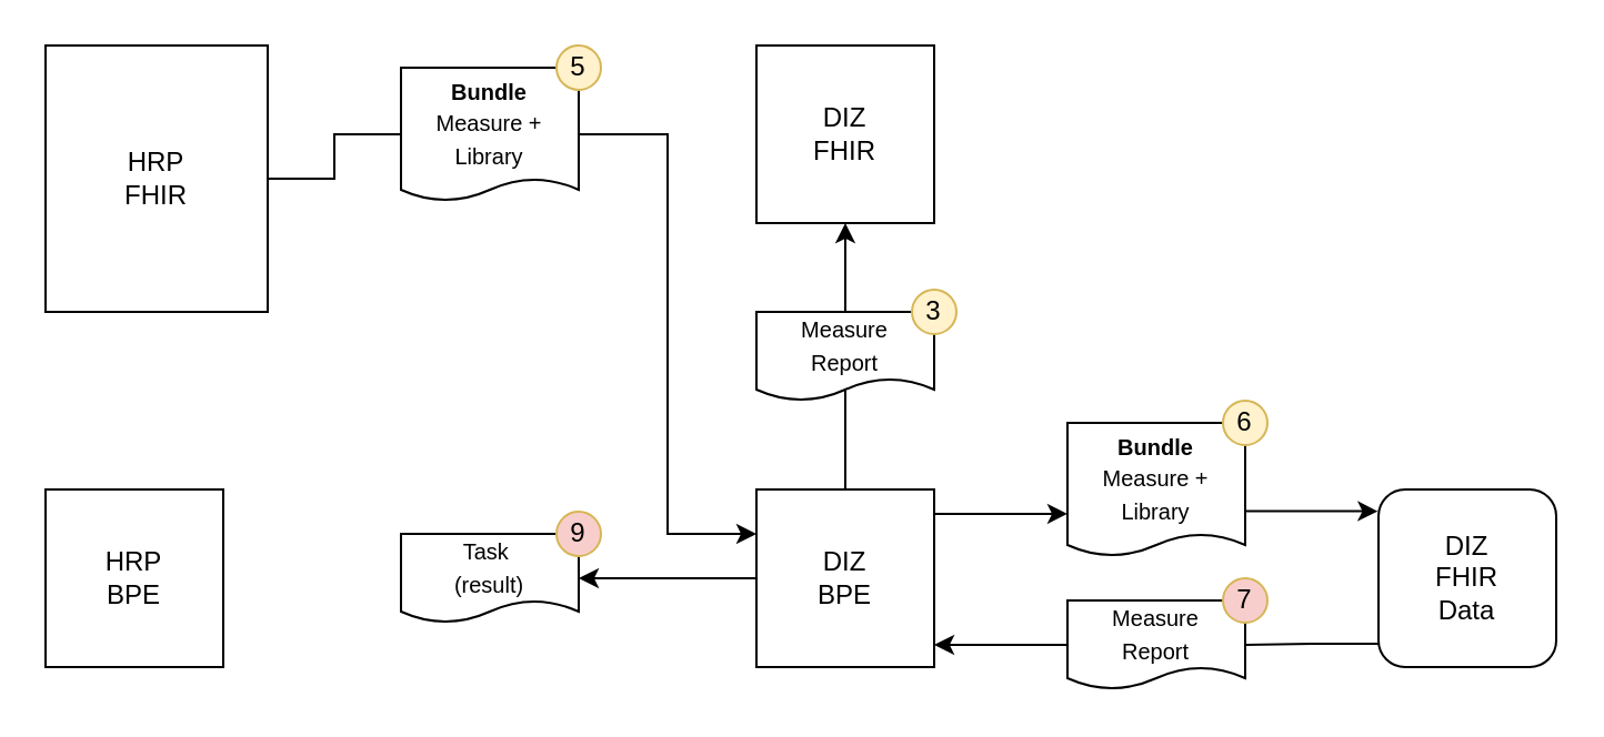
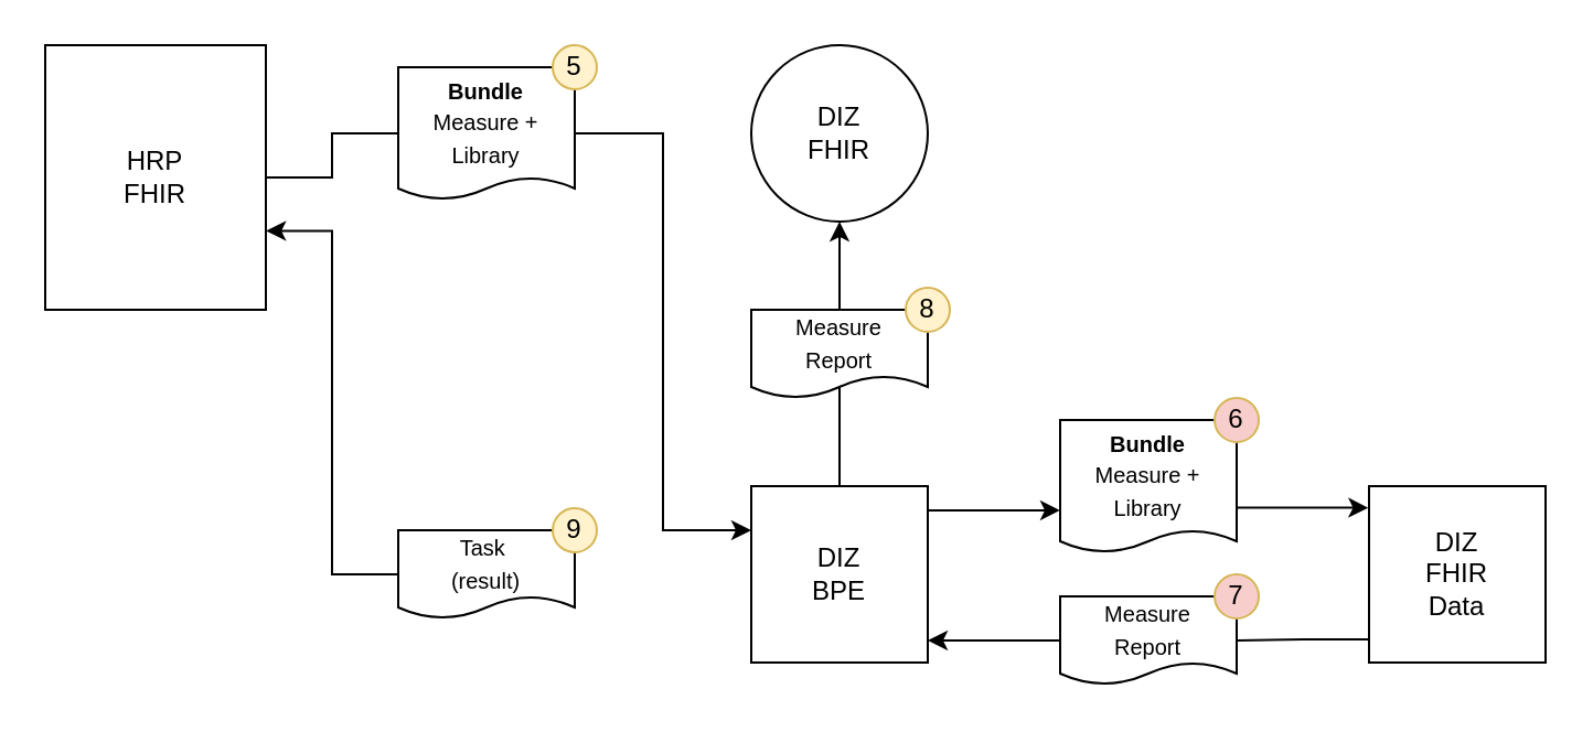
- <mxCell id="5" value="DIZ&lt;br&gt;FHIR" style="whiteSpace=wrap;html=1;aspect=fixed;" parent="1" vertex="1"><mxGeometry x="340" y="20" width="80" height="80" as="geometry" /></mxCell>
+ <mxCell id="5" value="DIZ&lt;br&gt;FHIR" style="ellipse;whiteSpace=wrap;html=1;aspect=fixed;" parent="1" vertex="1"><mxGeometry x="340" y="20" width="80" height="80" as="geometry" /></mxCell>
- <mxCell id="25" value="3" style="ellipse;whiteSpace=wrap;html=1;aspect=fixed;fillColor=#fff2cc;strokeColor=#d6b656;" parent="1" vertex="1"><mxGeometry x="410" y="130" width="20" height="20" as="geometry" /></mxCell>
+ <mxCell id="25" value="8" style="ellipse;whiteSpace=wrap;html=1;aspect=fixed;fillColor=#fff2cc;strokeColor=#d6b656;" parent="1" vertex="1"><mxGeometry x="410" y="130" width="20" height="20" as="geometry" /></mxCell>
+ <mxCell id="17" value="" style="edgeStyle=orthogonalEdgeStyle;rounded=0;orthogonalLoop=1;jettySize=auto;html=1;startArrow=none;startFill=0;endArrow=classic;endFill=1;entryX=1.001;entryY=0.702;entryDx=0;entryDy=0;entryPerimeter=0;exitX=0;exitY=0.5;exitDx=0;exitDy=0;" parent="1" source="18" target="3" edge="1"><mxGeometry relative="1" as="geometry" /></mxCell>
- <mxCell id="21" value="6" style="ellipse;whiteSpace=wrap;html=1;aspect=fixed;fillColor=#fff2cc;strokeColor=#d6b656;" parent="1" vertex="1"><mxGeometry x="550" y="180" width="20" height="20" as="geometry" /></mxCell>
+ <mxCell id="21" value="6" style="ellipse;whiteSpace=wrap;html=1;aspect=fixed;fillColor=#f8cecc;strokeColor=#d6b656;" parent="1" vertex="1"><mxGeometry x="550" y="180" width="20" height="20" as="geometry" /></mxCell>
- <mxCell id="26" value="9" style="ellipse;whiteSpace=wrap;html=1;aspect=fixed;fillColor=#f8cecc;strokeColor=#d6b656;" parent="1" vertex="1"><mxGeometry x="250" y="230" width="20" height="20" as="geometry" /></mxCell>
+ <mxCell id="26" value="9" style="ellipse;whiteSpace=wrap;html=1;aspect=fixed;fillColor=#fff2cc;strokeColor=#d6b656;" parent="1" vertex="1"><mxGeometry x="250" y="230" width="20" height="20" as="geometry" /></mxCell>
- <mxCell id="4" value="HRP&lt;br&gt;BPE" style="whiteSpace=wrap;html=1;aspect=fixed;" parent="1" vertex="1"><mxGeometry x="20" y="220" width="80" height="80" as="geometry" /></mxCell>
- <mxCell id="8" style="edgeStyle=orthogonalEdgeStyle;rounded=0;orthogonalLoop=1;jettySize=auto;html=1;exitX=0;exitY=0.5;exitDx=0;exitDy=0;entryX=1;entryY=0.5;entryDx=0;entryDy=0;startArrow=none;startFill=0;endArrow=classic;endFill=1;" parent="1" source="11" target="18" edge="1"><mxGeometry relative="1" as="geometry"><Array as="points" /></mxGeometry></mxCell>
- <mxCell id="14" value="DIZ&lt;br&gt;FHIR&lt;br&gt;Data" style="whiteSpace=wrap;html=1;aspect=fixed;rounded=1;" parent="1" vertex="1"><mxGeometry x="620" y="220" width="80" height="80" as="geometry" /></mxCell>
+ <mxCell id="14" value="DIZ&lt;br&gt;FHIR&lt;br&gt;Data" style="whiteSpace=wrap;html=1;aspect=fixed;" parent="1" vertex="1"><mxGeometry x="620" y="220" width="80" height="80" as="geometry" /></mxCell>
